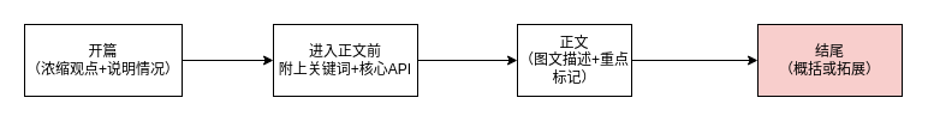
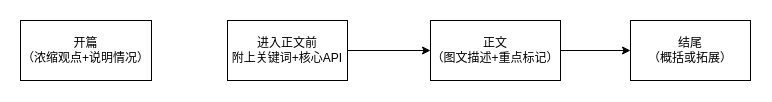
- <mxCell id="2" value="" style="edgeStyle=none;html=1;" edge="1" parent="1" source="3" target="5"><mxGeometry relative="1" as="geometry" /></mxCell>
- <mxCell id="7" value="正文&lt;br&gt;（图文描述+重点标记）" style="whiteSpace=wrap;html=1;rounded=0;" vertex="1" parent="1"><mxGeometry x="430" y="20" width="95" height="60" as="geometry" /></mxCell>
+ <mxCell id="7" value="正文&lt;br&gt;（图文描述+重点标记）" style="whiteSpace=wrap;html=1;rounded=0;" vertex="1" parent="1"><mxGeometry x="430" y="20" width="130" height="60" as="geometry" /></mxCell>
- <mxCell id="8" value="结尾&lt;br&gt;（概括或拓展）" style="whiteSpace=wrap;html=1;rounded=0;fillColor=#f8cecc;" vertex="1" parent="1"><mxGeometry x="630" y="20" width="120" height="60" as="geometry" /></mxCell>
+ <mxCell id="8" value="结尾&lt;br&gt;（概括或拓展）" style="whiteSpace=wrap;html=1;rounded=0;" vertex="1" parent="1"><mxGeometry x="630" y="20" width="120" height="60" as="geometry" /></mxCell>
